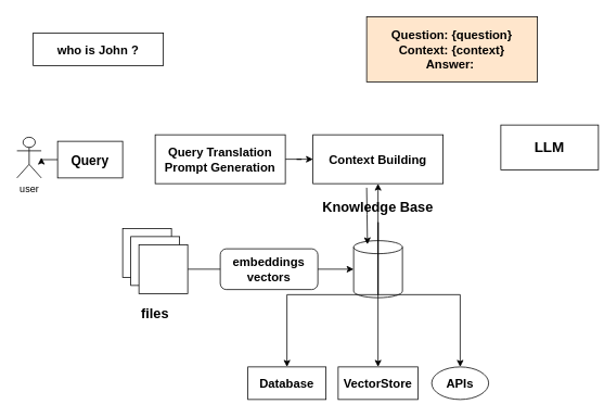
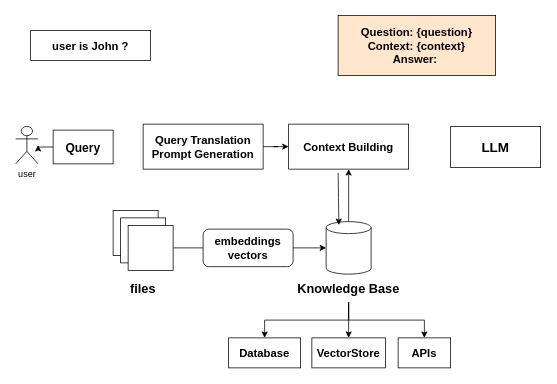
- <mxCell id="25" value="who is John ?" style="rounded=0;whiteSpace=wrap;html=1;fontStyle=1;fontSize=15;" parent="1" vertex="1"><mxGeometry x="40" y="40" width="160" height="40" as="geometry" /></mxCell>
+ <mxCell id="25" value="user is John ?" style="rounded=0;whiteSpace=wrap;html=1;fontStyle=1;fontSize=15;" parent="1" vertex="1"><mxGeometry x="40" y="40" width="160" height="40" as="geometry" /></mxCell>
- <mxCell id="3" value="LLM" style="rounded=0;whiteSpace=wrap;html=1;fontStyle=1;fontSize=18;" parent="1" vertex="1"><mxGeometry x="615" y="153" width="120" height="55" as="geometry" /></mxCell>
+ <mxCell id="3" value="LLM" style="rounded=0;whiteSpace=wrap;html=1;fontStyle=1;fontSize=18;" parent="1" vertex="1"><mxGeometry x="600" y="168" width="120" height="55" as="geometry" /></mxCell>
- <mxCell id="11" value="Knowledge Base" style="text;html=1;align=center;verticalAlign=middle;whiteSpace=wrap;rounded=0;fontStyle=1;fontSize=17;" parent="1" vertex="1"><mxGeometry x="384" y="237.5" width="160" height="35" as="geometry" /></mxCell>
+ <mxCell id="11" value="Knowledge Base" style="text;html=1;align=center;verticalAlign=middle;whiteSpace=wrap;rounded=0;fontStyle=1;fontSize=17;" parent="1" vertex="1"><mxGeometry x="384" y="367.5" width="160" height="35" as="geometry" /></mxCell>
- <mxCell id="23" value="APIs" style="ellipse;whiteSpace=wrap;html=1;fontStyle=1;fontSize=15;" parent="1" vertex="1"><mxGeometry x="530" y="450" width="70" height="40" as="geometry" /></mxCell>
+ <mxCell id="23" value="APIs" style="rounded=0;whiteSpace=wrap;html=1;fontStyle=1;fontSize=15;" parent="1" vertex="1"><mxGeometry x="530" y="450" width="70" height="40" as="geometry" /></mxCell>
